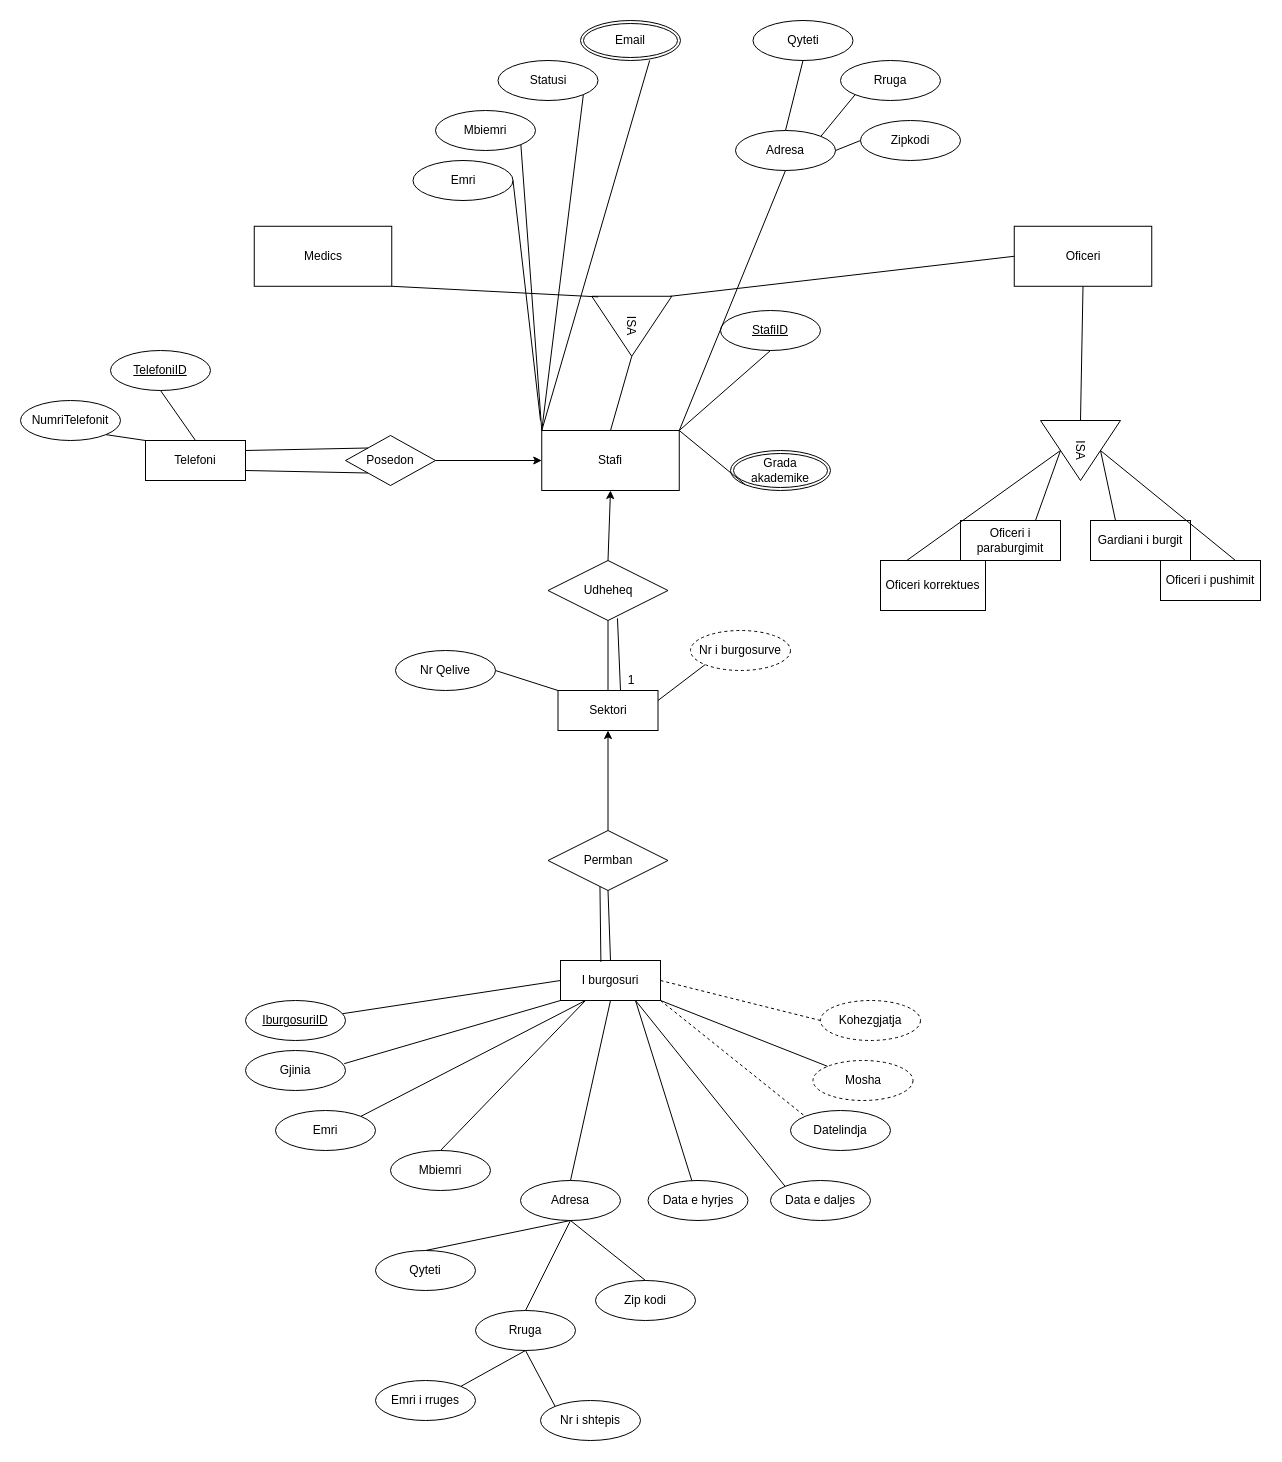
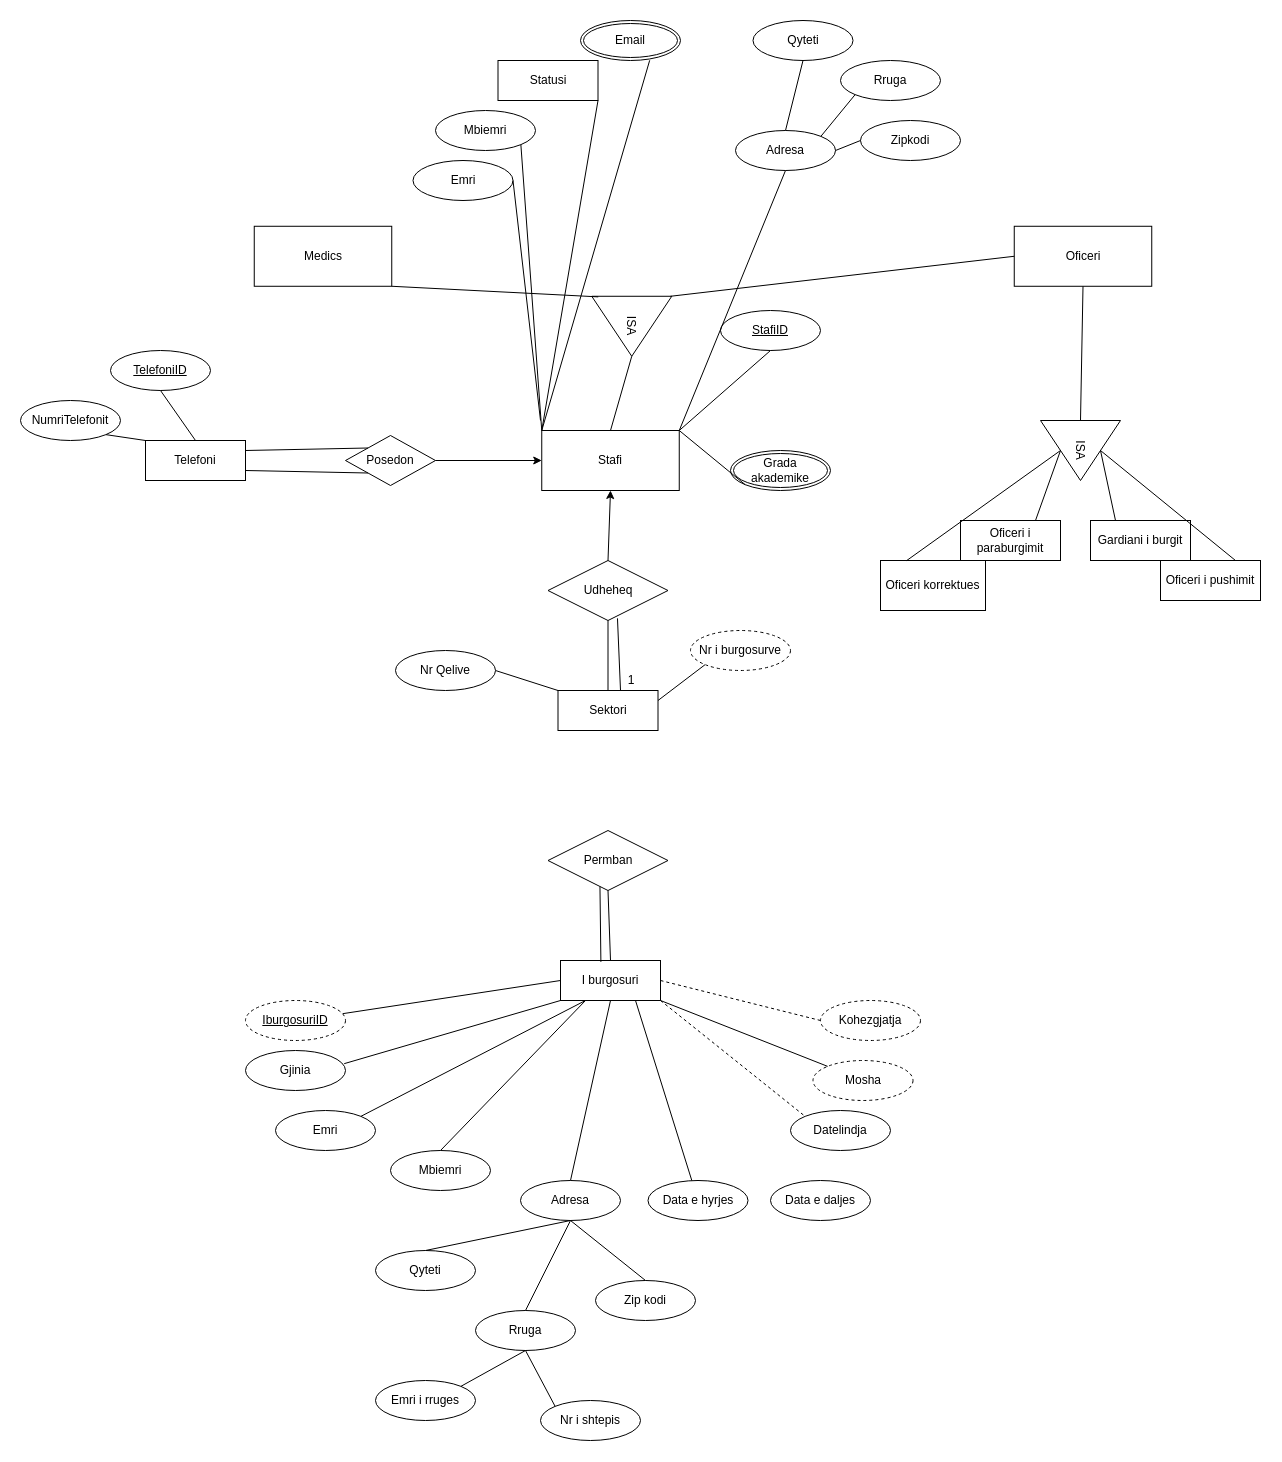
- <mxCell id="7" value="Statusi" style="ellipse;whiteSpace=wrap;html=1;align=center;" parent="1" vertex="1"><mxGeometry x="497.5" y="60" width="100" height="40" as="geometry" /></mxCell>
+ <mxCell id="7" value="Statusi" style="whiteSpace=wrap;html=1;align=center;rounded=0;" parent="1" vertex="1"><mxGeometry x="497.5" y="60" width="100" height="40" as="geometry" /></mxCell>
- <mxCell id="46" value="" style="endArrow=classic;html=1;entryX=0.5;entryY=1;entryDx=0;entryDy=0;exitX=0.5;exitY=0;exitDx=0;exitDy=0;" parent="1" source="44" target="3" edge="1"><mxGeometry width="50" height="50" relative="1" as="geometry"><mxPoint x="520" y="800" as="sourcePoint" /><mxPoint x="570" y="750" as="targetPoint" /></mxGeometry></mxCell>
- <mxCell id="80" value="IburgosuriID" style="ellipse;whiteSpace=wrap;html=1;align=center;fontStyle=4;" parent="1" vertex="1"><mxGeometry x="245" y="1000" width="100" height="40" as="geometry" /></mxCell>
+ <mxCell id="80" value="IburgosuriID" style="ellipse;whiteSpace=wrap;html=1;align=center;fontStyle=4;dashed=1;" parent="1" vertex="1"><mxGeometry x="245" y="1000" width="100" height="40" as="geometry" /></mxCell>
- <mxCell id="30" value="" style="endArrow=none;html=1;rounded=0;entryX=0;entryY=0;entryDx=0;entryDy=0;exitX=0.75;exitY=1;exitDx=0;exitDy=0;" parent="1" source="4" target="21" edge="1"><mxGeometry relative="1" as="geometry"><mxPoint x="500" y="920" as="sourcePoint" /><mxPoint x="660" y="920" as="targetPoint" /></mxGeometry></mxCell>
